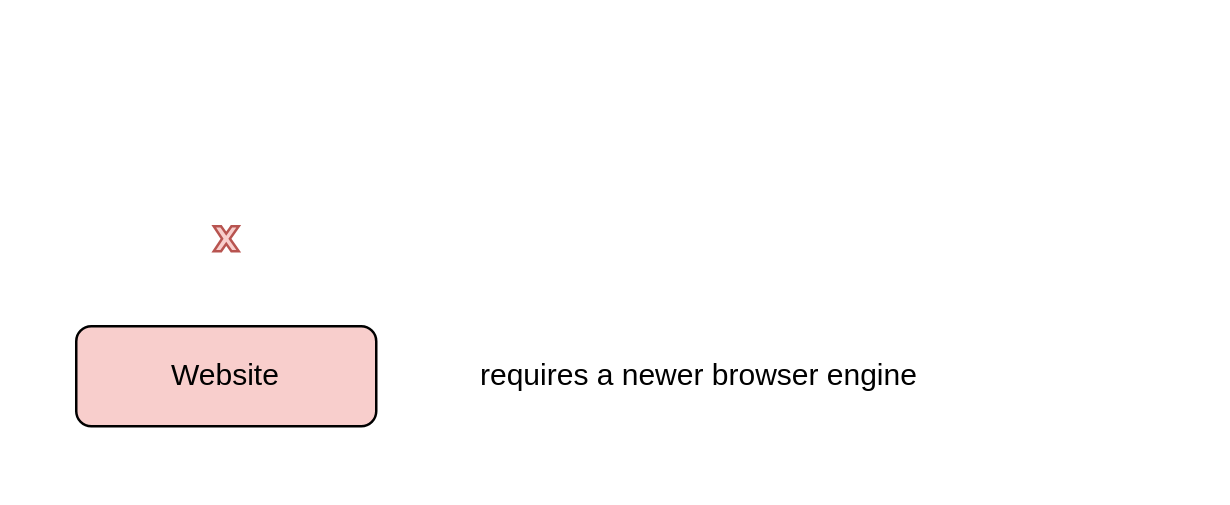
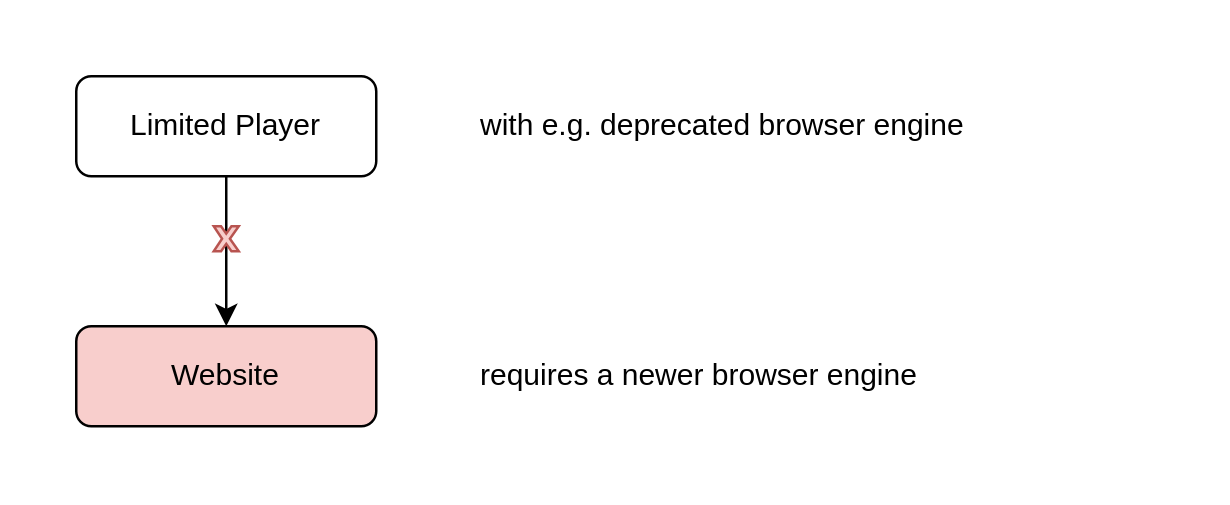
+ <mxCell id="5" value="Limited Player" style="rounded=1;whiteSpace=wrap;html=1;" vertex="1" parent="1"><mxGeometry x="30" y="30" width="120" height="40" as="geometry" /></mxCell>
+ <mxCell id="6" value="with e.g. deprecated browser engine" style="text;html=1;align=left;verticalAlign=middle;whiteSpace=wrap;rounded=0;" vertex="1" parent="1"><mxGeometry x="190" y="30" width="220" height="40" as="geometry" /></mxCell>
+ <mxCell id="4" value="" style="edgeStyle=orthogonalEdgeStyle;rounded=0;orthogonalLoop=1;jettySize=auto;html=1;" edge="1" parent="1" source="5" target="3"><mxGeometry relative="1" as="geometry" /></mxCell>
